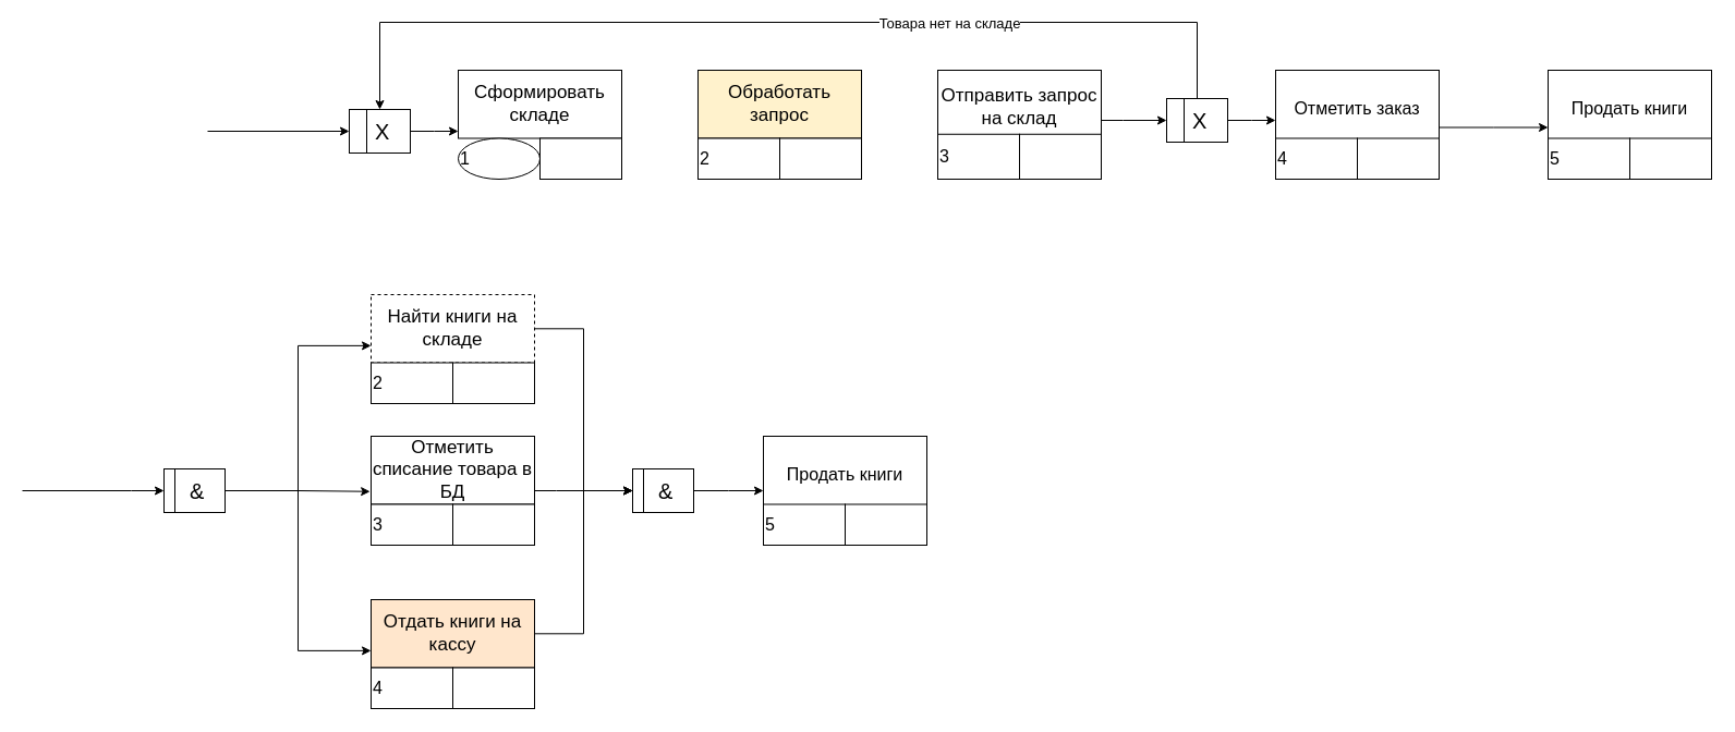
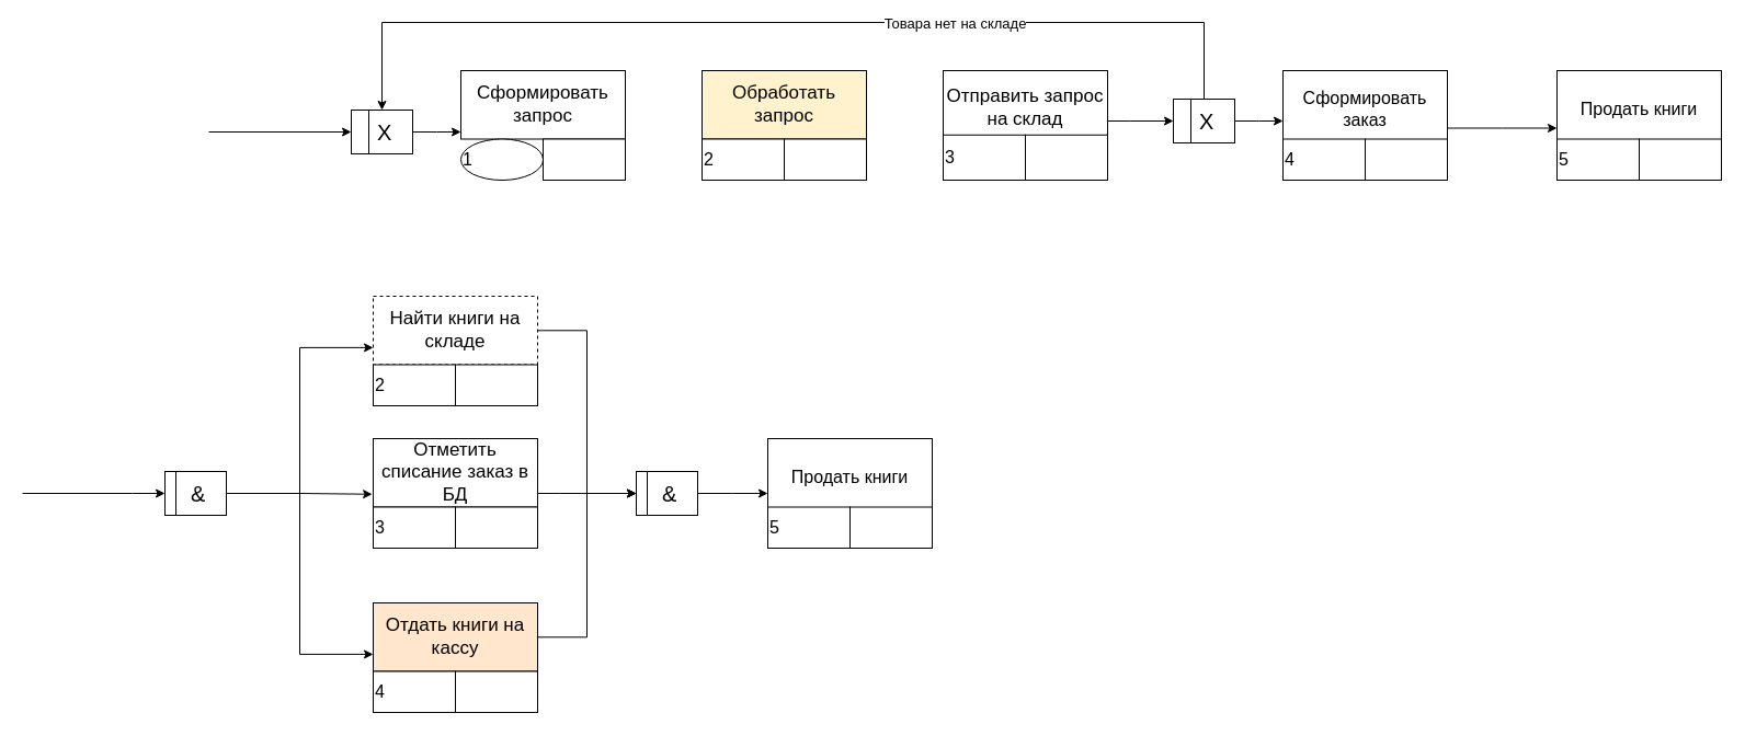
- <mxCell id="7" value="&lt;font style=&quot;font-size: 17px;&quot;&gt;Сформировать складе&lt;/font&gt;" style="rounded=0;whiteSpace=wrap;html=1;" vertex="1" parent="6"><mxGeometry width="150" height="62.5" as="geometry" /></mxCell>
+ <mxCell id="7" value="&lt;font style=&quot;font-size: 17px;&quot;&gt;Сформировать запрос&lt;/font&gt;" style="rounded=0;whiteSpace=wrap;html=1;" vertex="1" parent="6"><mxGeometry width="150" height="62.5" as="geometry" /></mxCell>
- <mxCell id="26" value="&lt;span style=&quot;font-size: 16px;&quot;&gt;Отметить заказ&lt;/span&gt;" style="rounded=0;whiteSpace=wrap;html=1;" vertex="1" parent="25"><mxGeometry width="150" height="70" as="geometry" /></mxCell>
+ <mxCell id="26" value="&lt;span style=&quot;font-size: 16px;&quot;&gt;Сформировать заказ&lt;/span&gt;" style="rounded=0;whiteSpace=wrap;html=1;" vertex="1" parent="25"><mxGeometry width="150" height="70" as="geometry" /></mxCell>
- <mxCell id="35" value="&lt;font style=&quot;font-size: 17px;&quot;&gt;Отметить списание товара в БД&lt;/font&gt;" style="rounded=0;whiteSpace=wrap;html=1;" vertex="1" parent="34"><mxGeometry width="150" height="62.5" as="geometry" /></mxCell>
+ <mxCell id="35" value="&lt;font style=&quot;font-size: 17px;&quot;&gt;Отметить списание заказ в БД&lt;/font&gt;" style="rounded=0;whiteSpace=wrap;html=1;" vertex="1" parent="34"><mxGeometry width="150" height="62.5" as="geometry" /></mxCell>
